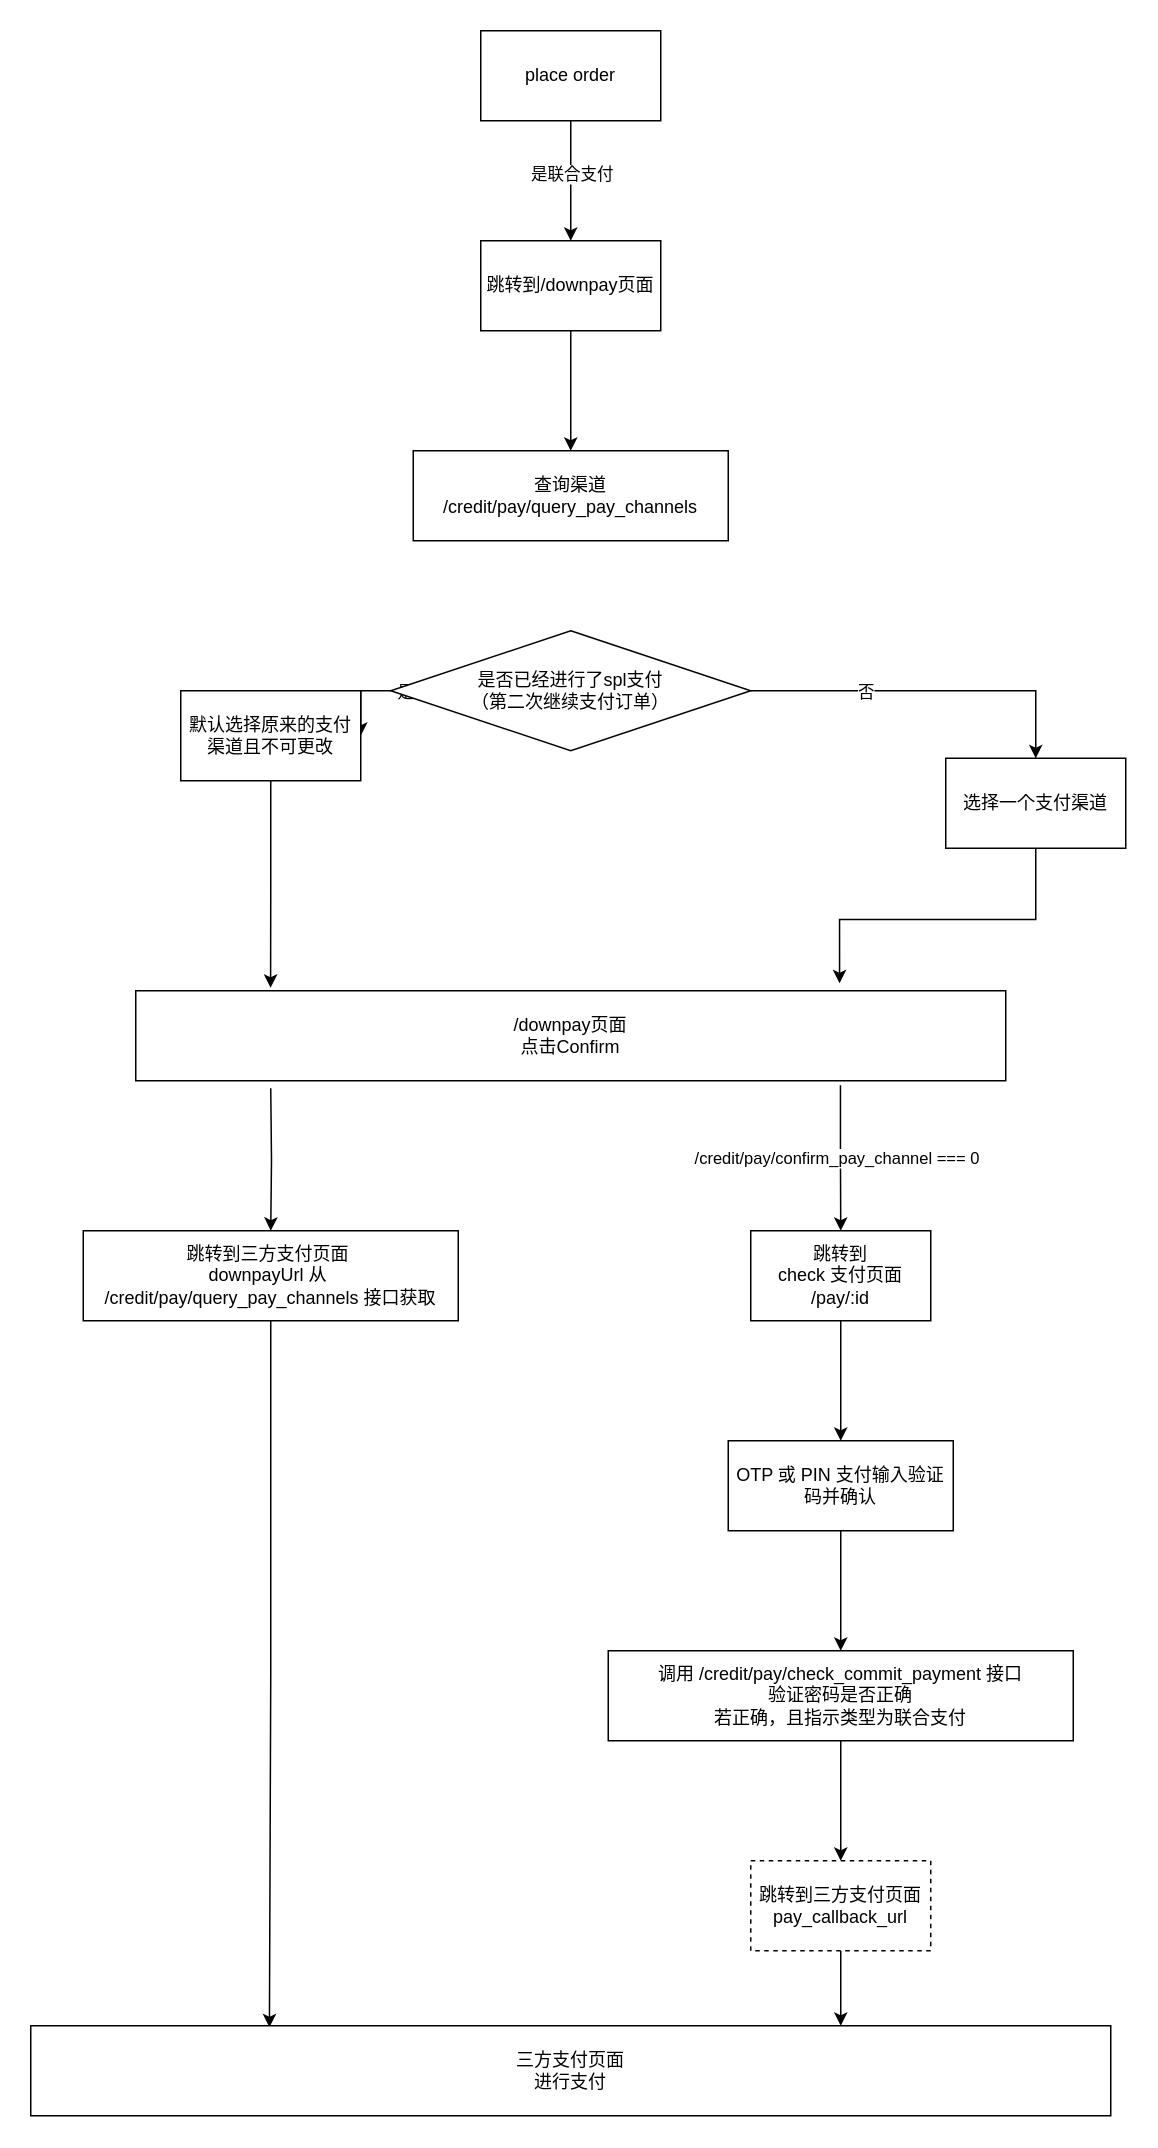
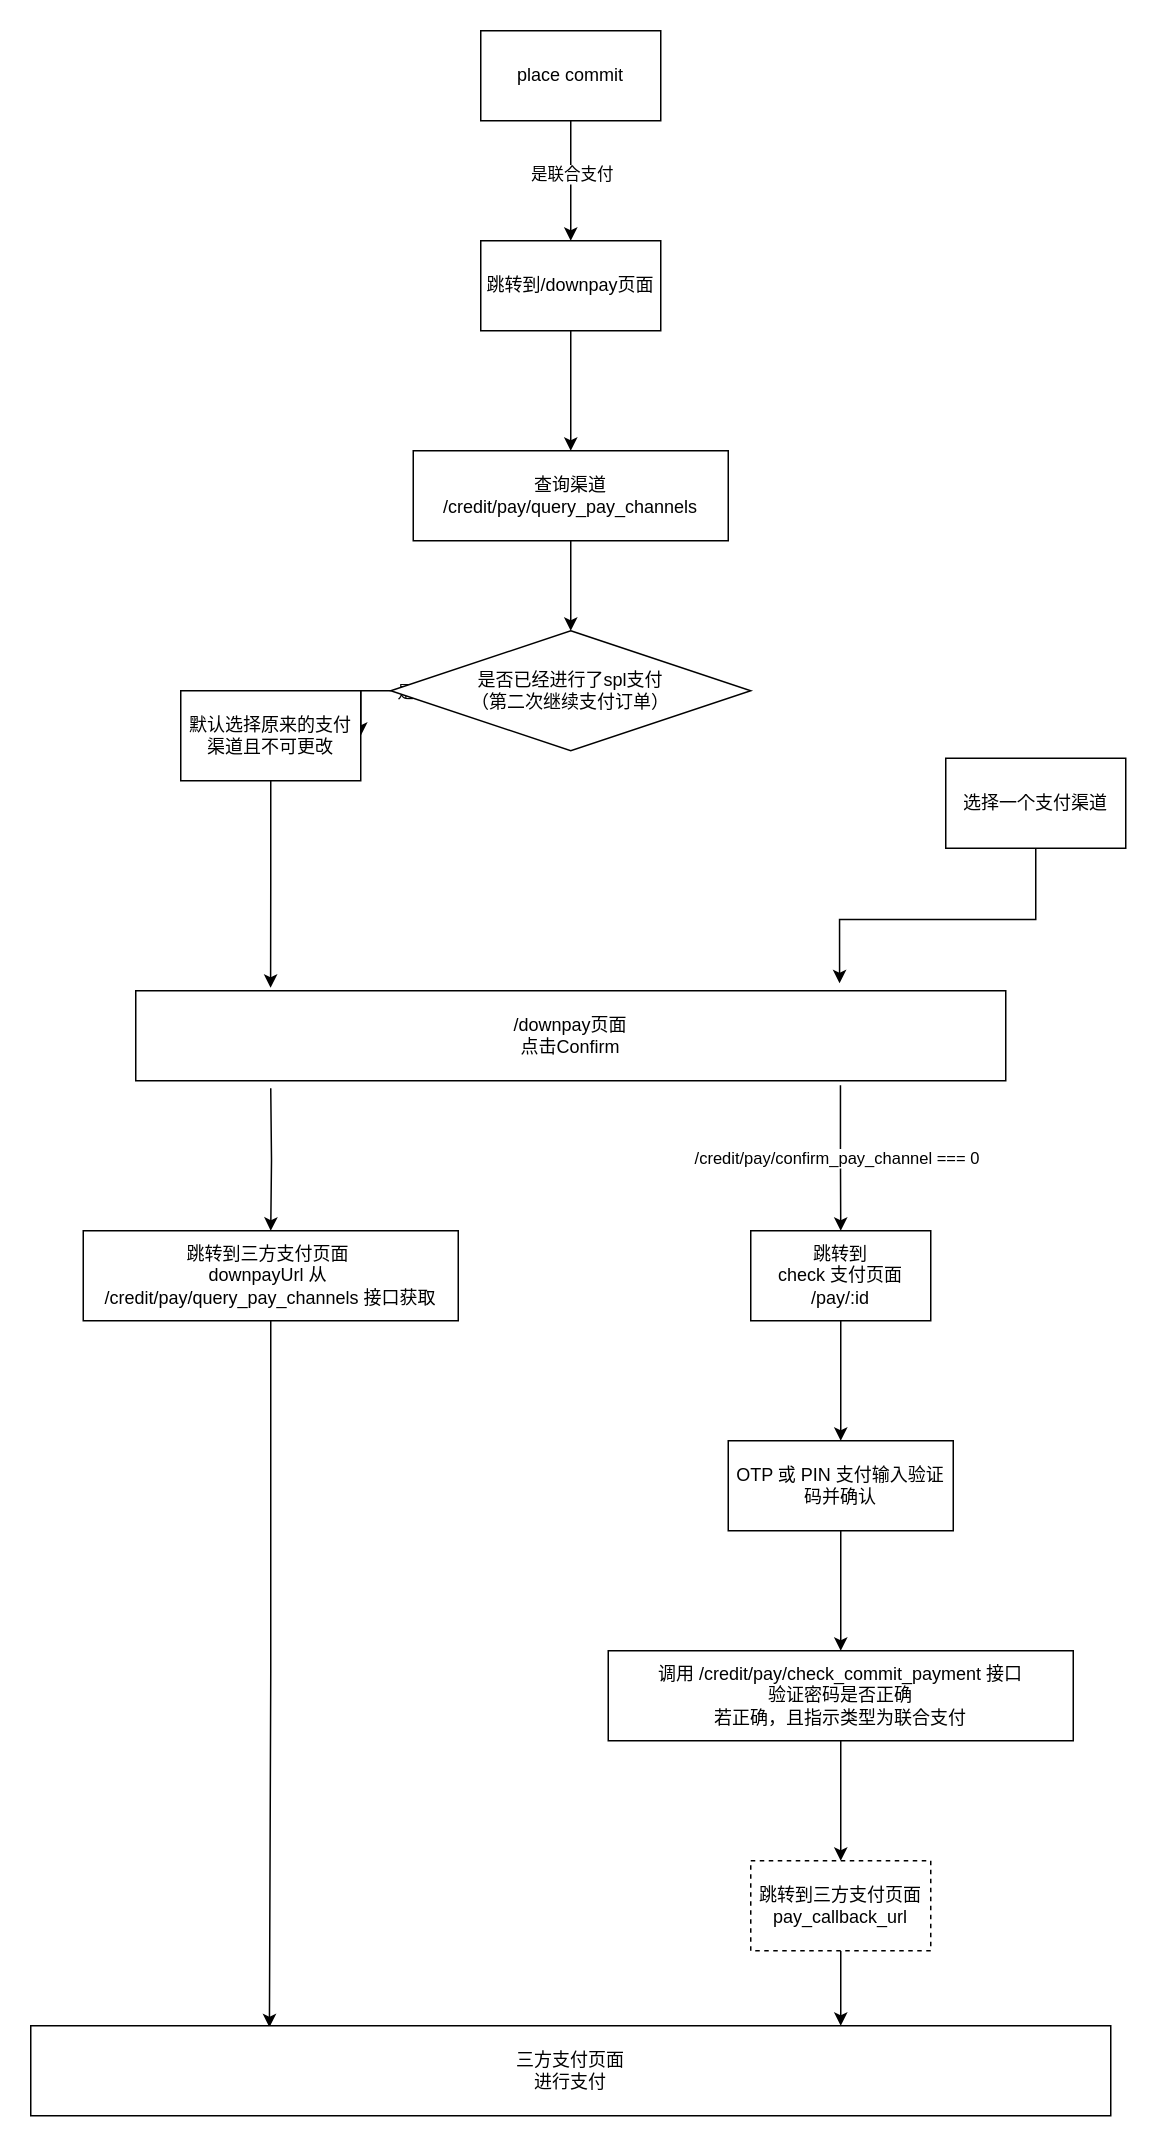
- <mxCell id="4" value="place order" style="rounded=0;whiteSpace=wrap;html=1;" vertex="1" parent="1"><mxGeometry x="320" y="20" width="120" height="60" as="geometry" /></mxCell>
+ <mxCell id="4" value="place commit" style="rounded=0;whiteSpace=wrap;html=1;" vertex="1" parent="1"><mxGeometry x="320" y="20" width="120" height="60" as="geometry" /></mxCell>
+ <mxCell id="7" value="" style="edgeStyle=orthogonalEdgeStyle;rounded=0;orthogonalLoop=1;jettySize=auto;html=1;" edge="1" parent="1" source="8" target="13"><mxGeometry relative="1" as="geometry" /></mxCell>
- <mxCell id="11" value="" style="edgeStyle=orthogonalEdgeStyle;rounded=0;orthogonalLoop=1;jettySize=auto;html=1;exitX=1;exitY=0.5;exitDx=0;exitDy=0;" edge="1" parent="1" source="13" target="17"><mxGeometry relative="1" as="geometry" /></mxCell>
- <mxCell id="12" value="否" style="edgeLabel;html=1;align=center;verticalAlign=middle;resizable=0;points=[];" vertex="1" connectable="0" parent="11"><mxGeometry x="-0.257" y="4" relative="1" as="geometry"><mxPoint x="-11" y="4" as="offset" /></mxGeometry></mxCell>
